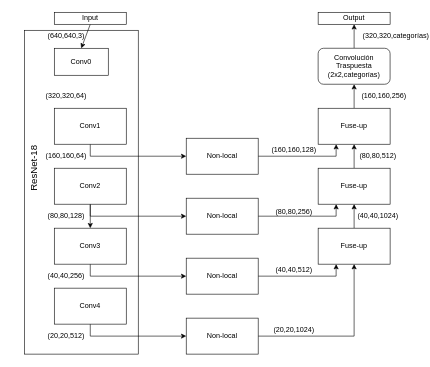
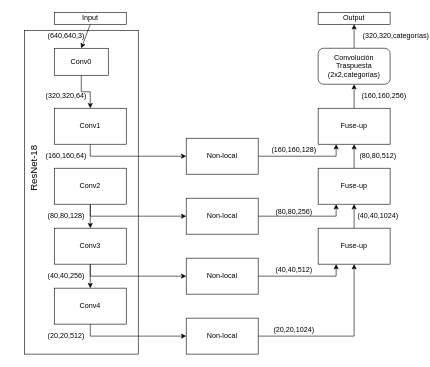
+ <mxCell id="2" style="edgeStyle=orthogonalEdgeStyle;rounded=0;orthogonalLoop=1;jettySize=auto;html=1;exitX=0.5;exitY=1;exitDx=0;exitDy=0;" parent="1" source="3" target="5" edge="1"><mxGeometry relative="1" as="geometry" /></mxCell>
+ <mxCell id="9" style="edgeStyle=orthogonalEdgeStyle;rounded=0;orthogonalLoop=1;jettySize=auto;html=1;exitX=0.5;exitY=1;exitDx=0;exitDy=0;entryX=0.5;entryY=0;entryDx=0;entryDy=0;" parent="1" source="11" target="13" edge="1"><mxGeometry relative="1" as="geometry" /></mxCell>
